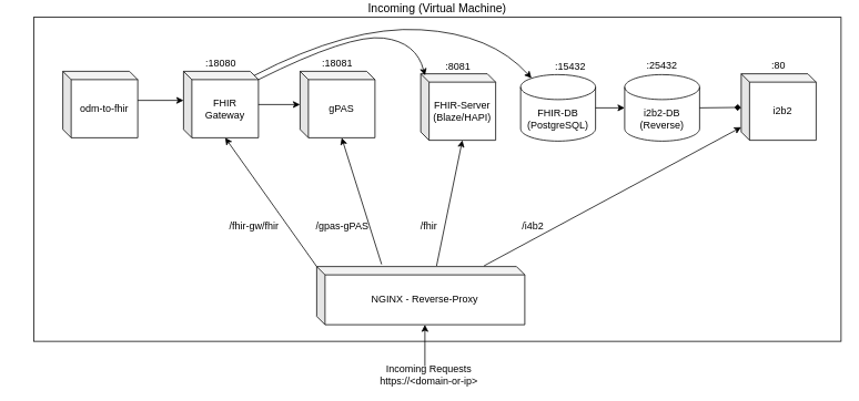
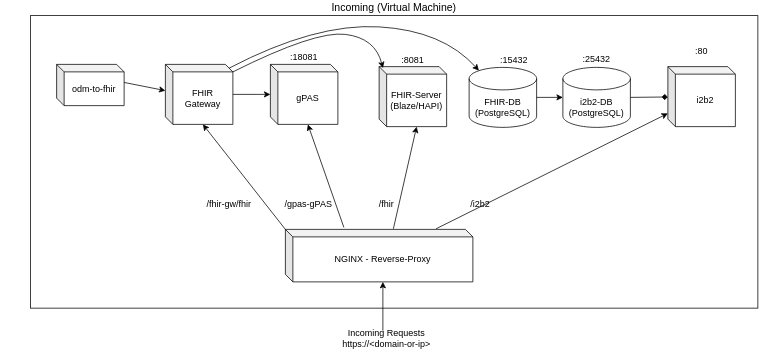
- <mxCell id="26" value=":18080" style="text;html=1;strokeColor=none;fillColor=none;align=center;verticalAlign=middle;whiteSpace=wrap;rounded=0;" parent="2" vertex="1"><mxGeometry x="200" y="45" width="90" height="20" as="geometry" /></mxCell>
- <mxCell id="31" value=":80" style="text;html=1;strokeColor=none;fillColor=none;align=center;verticalAlign=middle;whiteSpace=wrap;rounded=0;" parent="2" vertex="1"><mxGeometry x="870" y="48" width="90" height="20" as="geometry" /></mxCell>
+ <mxCell id="31" value=":80" style="text;html=1;strokeColor=none;fillColor=none;align=center;verticalAlign=middle;whiteSpace=wrap;rounded=0;" parent="2" vertex="1"><mxGeometry x="870" y="38" width="90" height="20" as="geometry" /></mxCell>
- <mxCell id="8" value="odm-to-fhir" style="shape=cube;whiteSpace=wrap;html=1;boundedLbl=1;backgroundOutline=1;darkOpacity=0.05;darkOpacity2=0.1;align=center;size=10;" parent="2" vertex="1"><mxGeometry x="55" y="65" width="90" height="80" as="geometry" /></mxCell>
+ <mxCell id="8" value="odm-to-fhir" style="shape=cube;whiteSpace=wrap;html=1;boundedLbl=1;backgroundOutline=1;darkOpacity=0.05;darkOpacity2=0.1;align=center;size=10;" parent="2" vertex="1"><mxGeometry x="55" y="65" width="90" height="55" as="geometry" /></mxCell>
- <mxCell id="12" value="i2b2-DB (Reverse)" style="shape=cylinder3;whiteSpace=wrap;html=1;boundedLbl=1;backgroundOutline=1;size=15;align=center;" parent="2" vertex="1"><mxGeometry x="730" y="69" width="90" height="80" as="geometry" /></mxCell>
+ <mxCell id="12" value="i2b2-DB (PostgreSQL)" style="shape=cylinder3;whiteSpace=wrap;html=1;boundedLbl=1;backgroundOutline=1;size=15;align=center;" parent="2" vertex="1"><mxGeometry x="730" y="69" width="90" height="80" as="geometry" /></mxCell>
- <mxCell id="25" value="/i4b2" style="text;html=1;strokeColor=none;fillColor=none;align=center;verticalAlign=middle;whiteSpace=wrap;rounded=0;" parent="2" vertex="1"><mxGeometry x="600" y="241" width="40" height="20" as="geometry" /></mxCell>
+ <mxCell id="25" value="/i2b2" style="text;html=1;strokeColor=none;fillColor=none;align=center;verticalAlign=middle;whiteSpace=wrap;rounded=0;" parent="2" vertex="1"><mxGeometry x="600" y="241" width="40" height="20" as="geometry" /></mxCell>
- <mxCell id="11" value="NGINX - Reverse-Proxy" style="shape=cube;whiteSpace=wrap;html=1;boundedLbl=1;backgroundOutline=1;darkOpacity=0.05;darkOpacity2=0.1;align=center;size=10;" parent="2" vertex="1"><mxGeometry x="360" y="300" width="250" height="70" as="geometry" /></mxCell>
+ <mxCell id="11" value="NGINX - Reverse-Proxy" style="shape=cube;whiteSpace=wrap;html=1;boundedLbl=1;backgroundOutline=1;darkOpacity=0.05;darkOpacity2=0.1;align=center;size=10;" parent="2" vertex="1"><mxGeometry x="360" y="285" width="250" height="70" as="geometry" /></mxCell>
